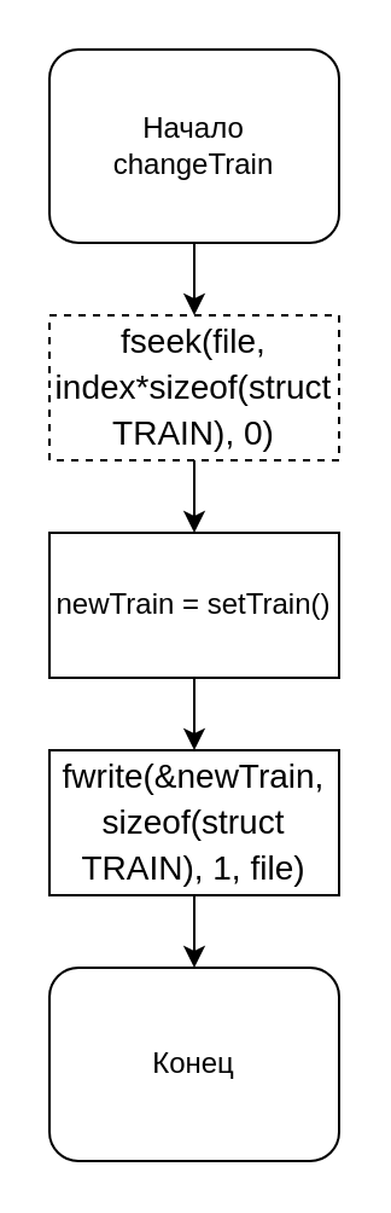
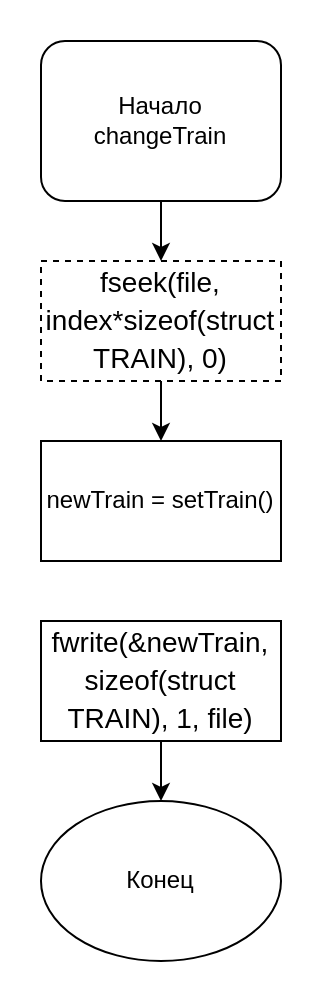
- <mxCell id="6" style="edgeStyle=orthogonalEdgeStyle;rounded=0;orthogonalLoop=1;jettySize=auto;html=1;" edge="1" parent="1" source="7" target="9"><mxGeometry relative="1" as="geometry" /></mxCell>
- <mxCell id="10" value="Конец" style="whiteSpace=wrap;html=1;rounded=1;" vertex="1" parent="1"><mxGeometry x="20" y="400" width="120" height="80" as="geometry" /></mxCell>
+ <mxCell id="10" value="Конец" style="ellipse;whiteSpace=wrap;html=1;" vertex="1" parent="1"><mxGeometry x="20" y="400" width="120" height="80" as="geometry" /></mxCell>
